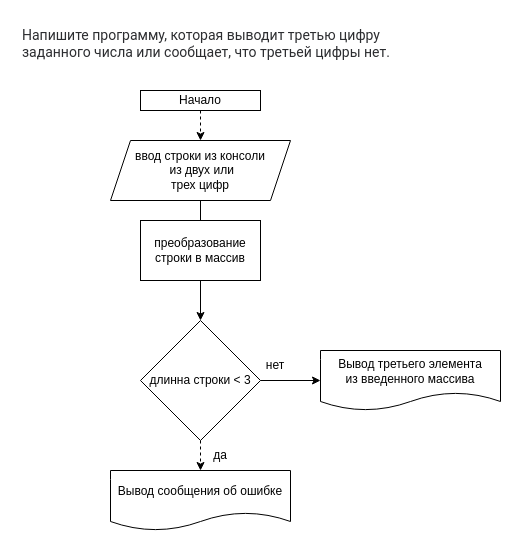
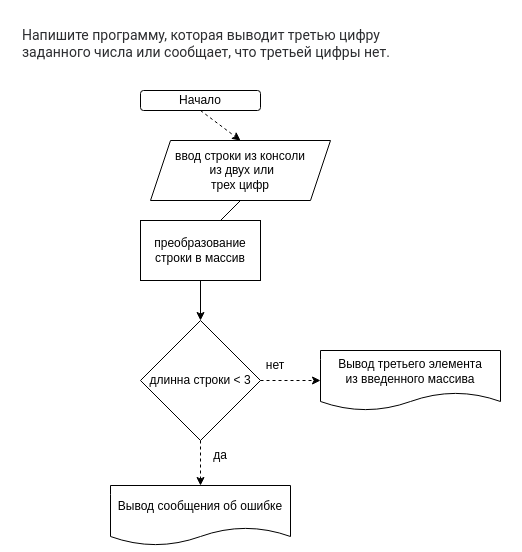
- <mxCell id="3" value="Начало" style="whiteSpace=wrap;html=1;rounded=0;" parent="1" vertex="1"><mxGeometry x="140" y="90" width="120" height="20" as="geometry" /></mxCell>
+ <mxCell id="3" value="Начало" style="rounded=1;whiteSpace=wrap;html=1;" parent="1" vertex="1"><mxGeometry x="140" y="90" width="120" height="20" as="geometry" /></mxCell>
- <mxCell id="5" value="ввод строки из консоли&lt;br&gt;&amp;nbsp;из двух или &lt;br&gt;трех цифр" style="shape=parallelogram;perimeter=parallelogramPerimeter;whiteSpace=wrap;html=1;fixedSize=1;" parent="1" vertex="1"><mxGeometry x="110" y="140" width="180" height="60" as="geometry" /></mxCell>
+ <mxCell id="5" value="ввод строки из консоли&lt;br&gt;&amp;nbsp;из двух или &lt;br&gt;трех цифр" style="shape=parallelogram;perimeter=parallelogramPerimeter;whiteSpace=wrap;html=1;fixedSize=1;" parent="1" vertex="1"><mxGeometry x="150" y="140" width="180" height="60" as="geometry" /></mxCell>
- <mxCell id="14" style="edgeStyle=none;html=1;exitX=0.25;exitY=1;exitDx=0;exitDy=0;entryX=0;entryY=0.5;entryDx=0;entryDy=0;" edge="1" parent="1" source="15" target="9"><mxGeometry relative="1" as="geometry" /></mxCell>
+ <mxCell id="14" style="edgeStyle=none;html=1;exitX=0.25;exitY=1;exitDx=0;exitDy=0;entryX=0;entryY=0.5;entryDx=0;entryDy=0;dashed=1;" edge="1" parent="1" source="15" target="9"><mxGeometry relative="1" as="geometry" /></mxCell>
- <mxCell id="10" value="Вывод сообщения об ошибке" style="shape=document;whiteSpace=wrap;html=1;boundedLbl=1;" vertex="1" parent="1"><mxGeometry x="110" y="470" width="180" height="60" as="geometry" /></mxCell>
+ <mxCell id="10" value="Вывод сообщения об ошибке" style="shape=document;whiteSpace=wrap;html=1;boundedLbl=1;" vertex="1" parent="1"><mxGeometry x="110" y="485" width="180" height="60" as="geometry" /></mxCell>
